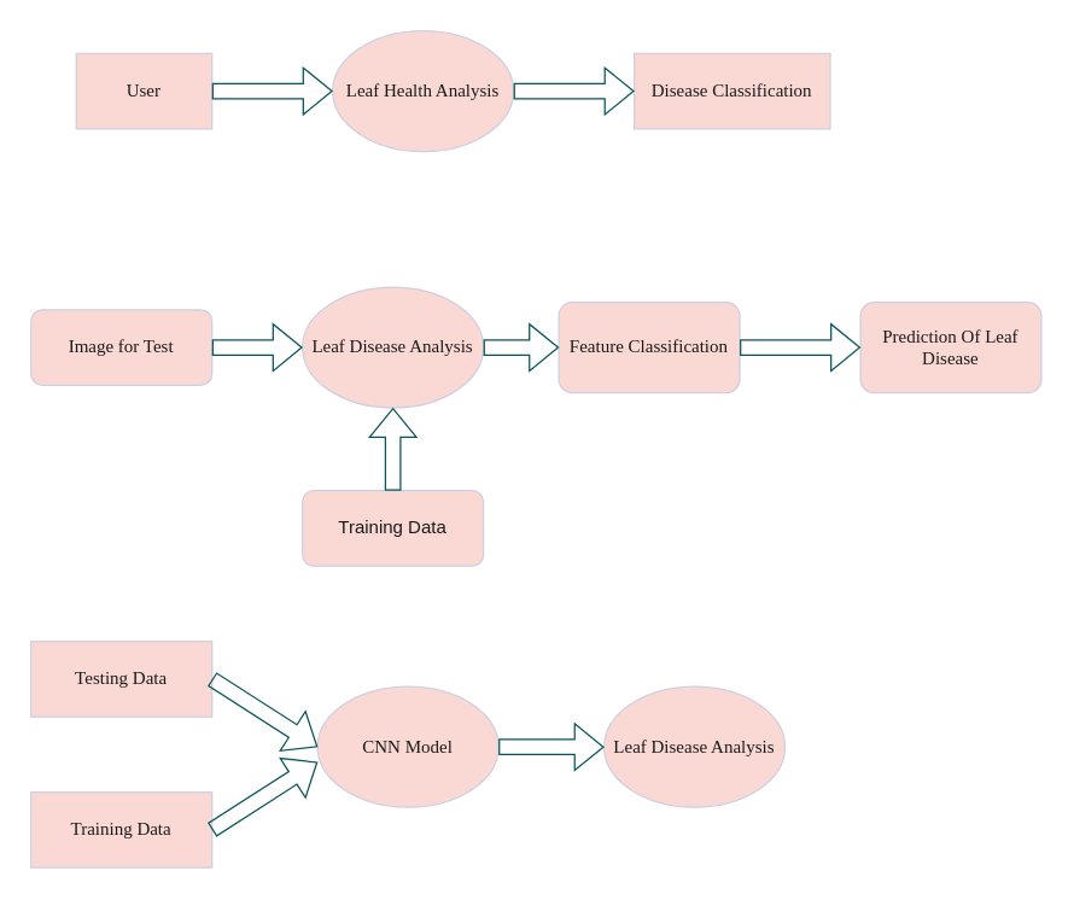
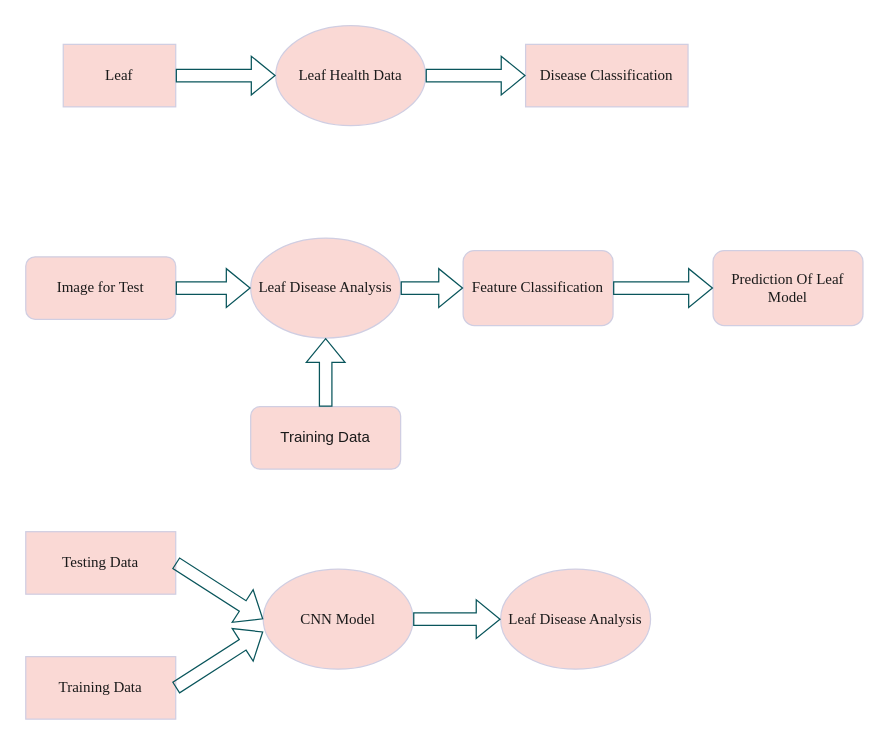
- <mxCell id="2" value="&lt;font face=&quot;Times New Roman&quot;&gt;User&lt;/font&gt;" style="rounded=0;whiteSpace=wrap;html=1;strokeColor=#D0CEE2;fontColor=#1A1A1A;fillColor=#FAD9D5;" vertex="1" parent="1"><mxGeometry x="50" y="35" width="90" height="50" as="geometry" /></mxCell>
+ <mxCell id="2" value="&lt;font face=&quot;Times New Roman&quot;&gt;Leaf&lt;/font&gt;" style="rounded=0;whiteSpace=wrap;html=1;strokeColor=#D0CEE2;fontColor=#1A1A1A;fillColor=#FAD9D5;" vertex="1" parent="1"><mxGeometry x="50" y="35" width="90" height="50" as="geometry" /></mxCell>
- <mxCell id="3" value="&lt;font face=&quot;Times New Roman&quot;&gt;Leaf Health Analysis&lt;/font&gt;" style="ellipse;whiteSpace=wrap;html=1;strokeColor=#D0CEE2;fontColor=#1A1A1A;fillColor=#FAD9D5;" vertex="1" parent="1"><mxGeometry x="220" y="20" width="120" height="80" as="geometry" /></mxCell>
+ <mxCell id="3" value="&lt;font face=&quot;Times New Roman&quot;&gt;Leaf Health Data&lt;/font&gt;" style="ellipse;whiteSpace=wrap;html=1;strokeColor=#D0CEE2;fontColor=#1A1A1A;fillColor=#FAD9D5;" vertex="1" parent="1"><mxGeometry x="220" y="20" width="120" height="80" as="geometry" /></mxCell>
- <mxCell id="10" value="&lt;font face=&quot;Times New Roman&quot;&gt;Prediction Of Leaf Disease&lt;/font&gt;" style="rounded=1;whiteSpace=wrap;html=1;strokeColor=#D0CEE2;fontColor=#1A1A1A;fillColor=#FAD9D5;" vertex="1" parent="1"><mxGeometry x="570" y="200" width="120" height="60" as="geometry" /></mxCell>
+ <mxCell id="10" value="&lt;font face=&quot;Times New Roman&quot;&gt;Prediction Of Leaf Model&lt;/font&gt;" style="rounded=1;whiteSpace=wrap;html=1;strokeColor=#D0CEE2;fontColor=#1A1A1A;fillColor=#FAD9D5;" vertex="1" parent="1"><mxGeometry x="570" y="200" width="120" height="60" as="geometry" /></mxCell>
